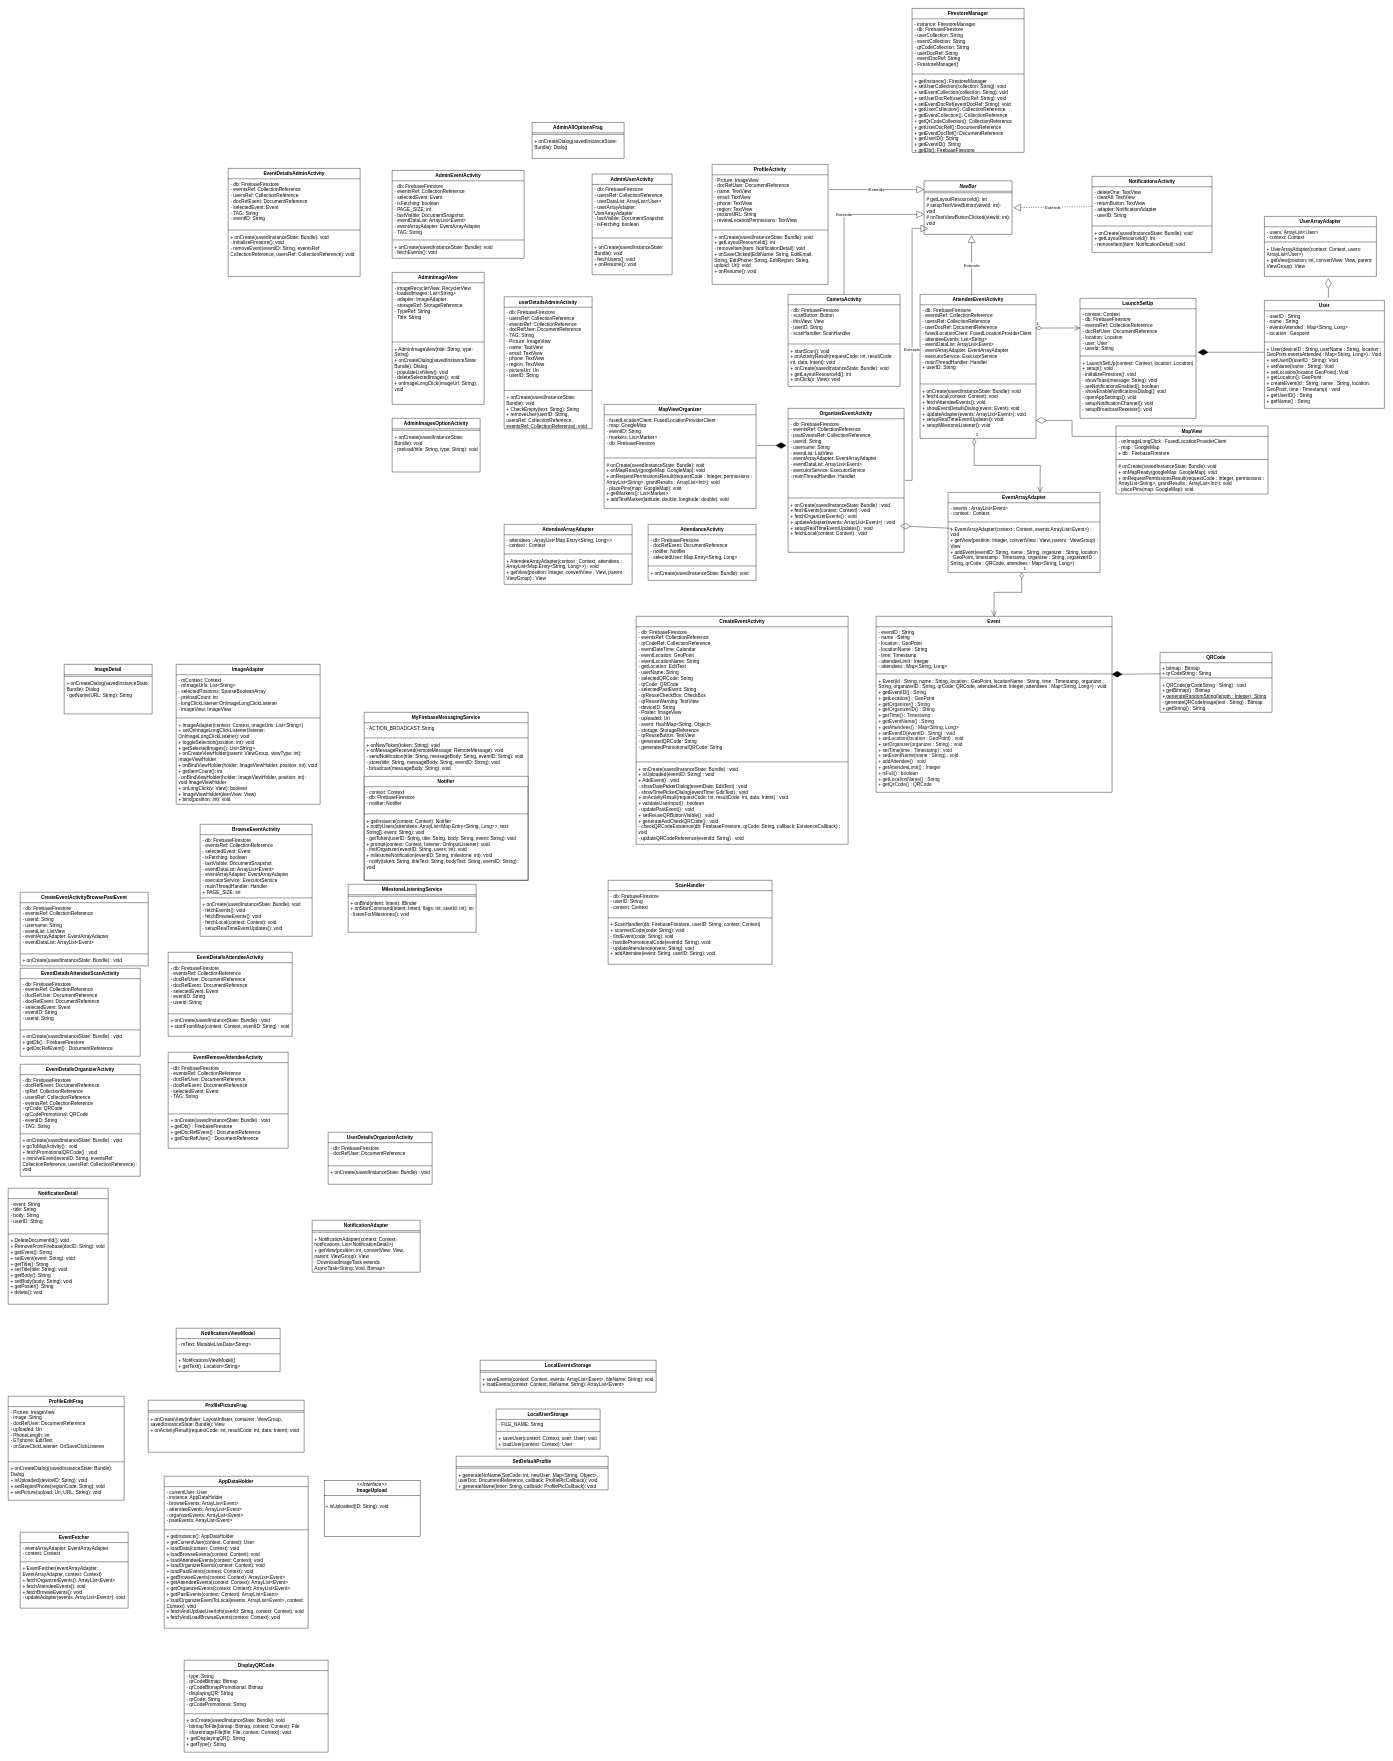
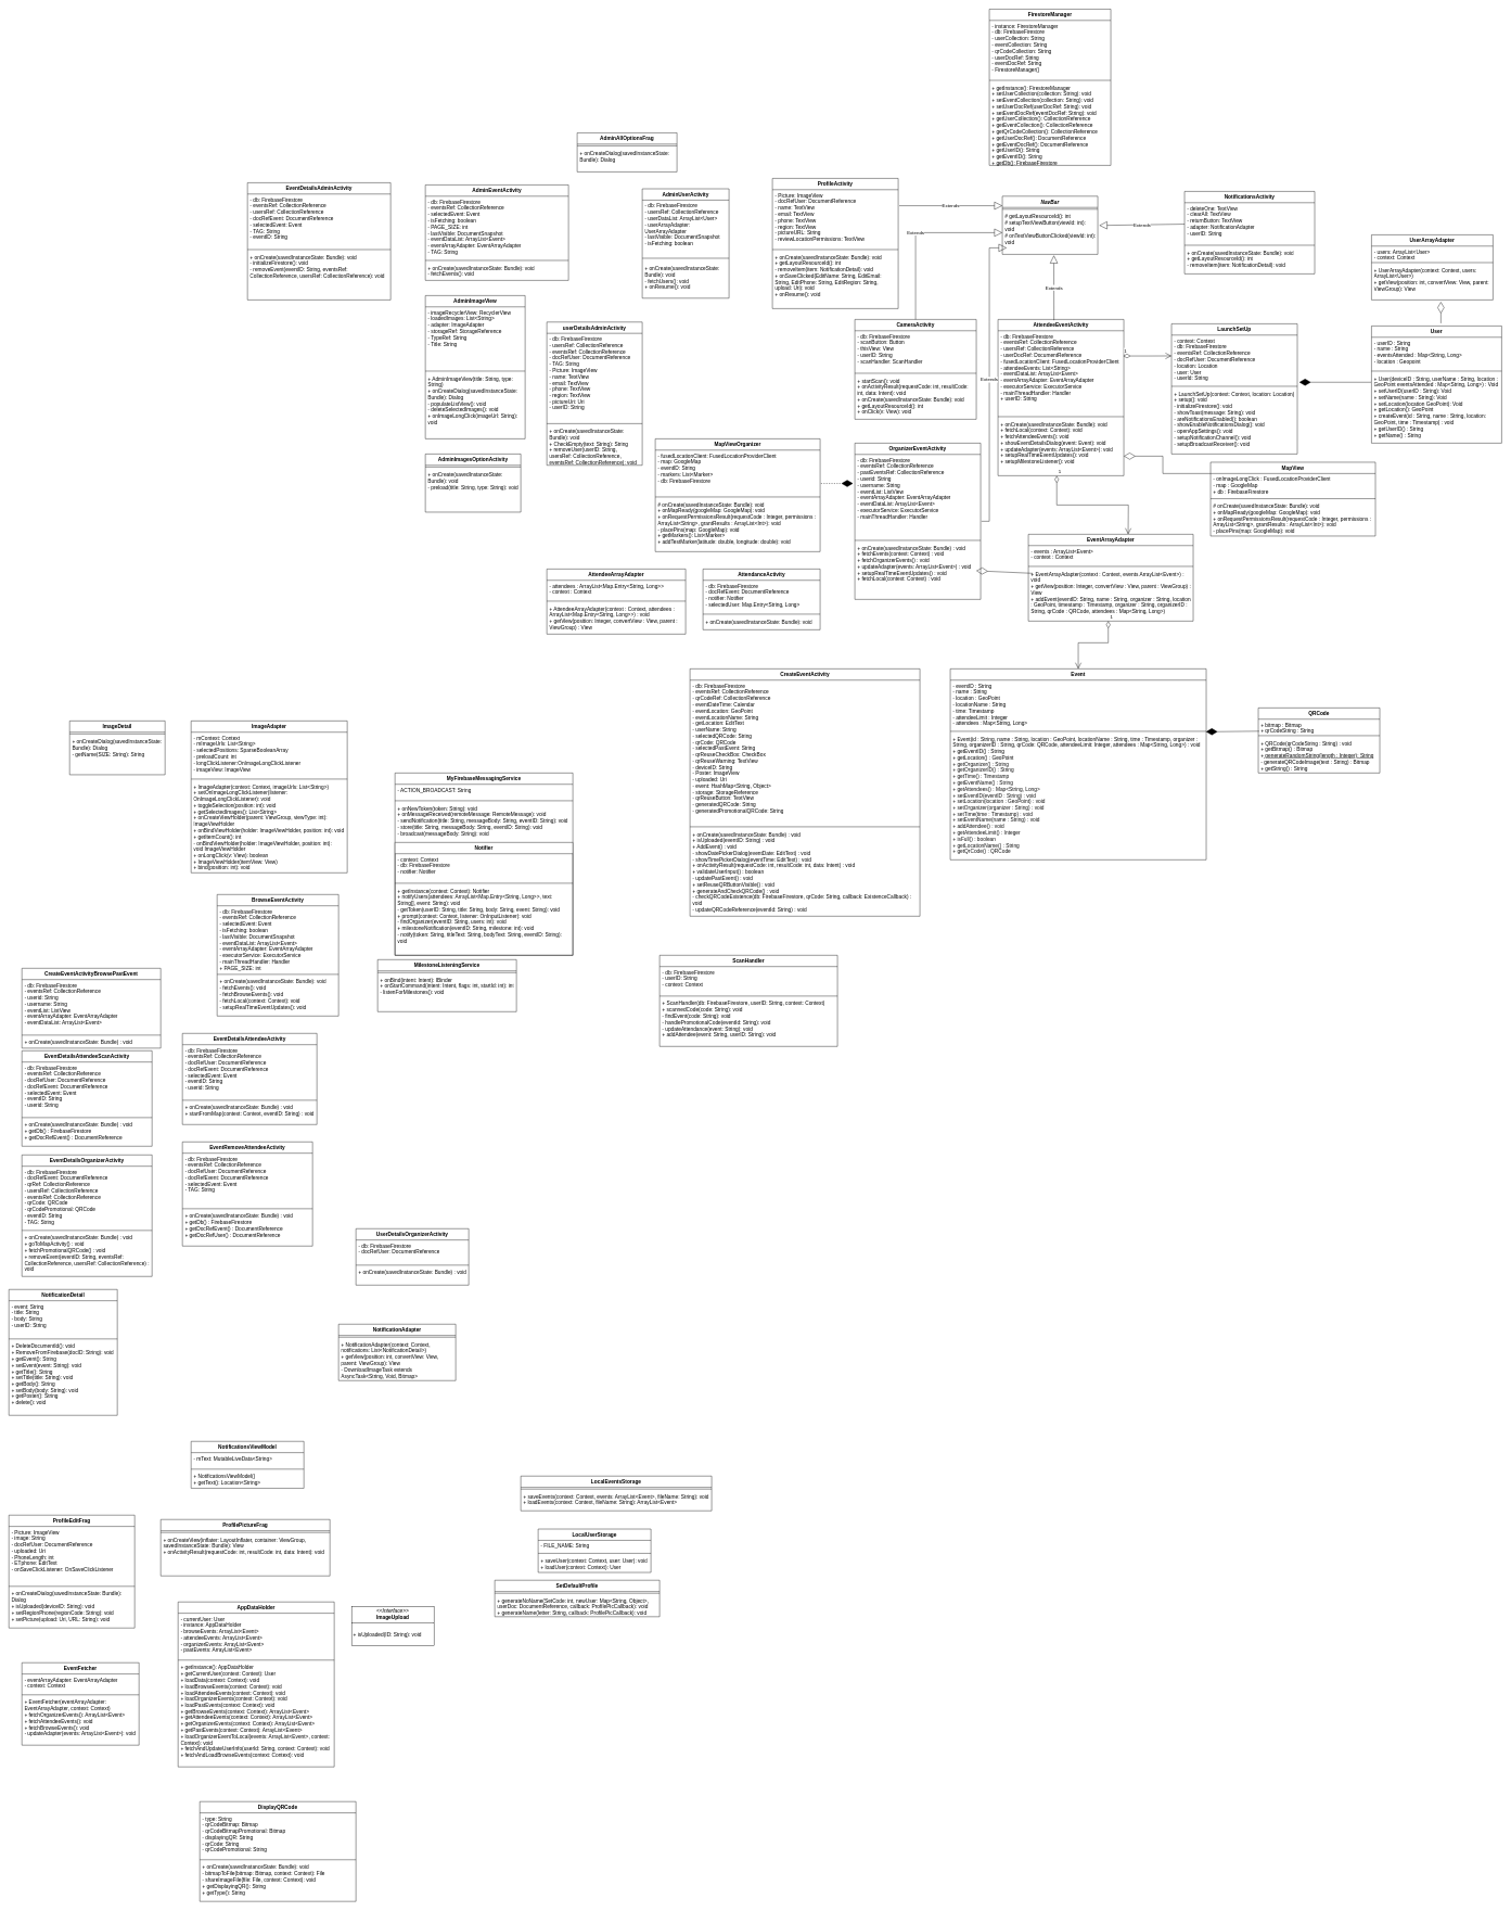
- <mxCell id="173" value="Extends" style="endArrow=block;endSize=16;endFill=0;html=1;rounded=0;entryX=1.015;entryY=0.334;entryDx=0;entryDy=0;entryPerimeter=0;dashed=1;" parent="1" source="170" target="166" edge="1"><mxGeometry width="160" relative="1" as="geometry"><mxPoint x="2460" y="761" as="sourcePoint" /><mxPoint x="2620" y="761" as="targetPoint" /></mxGeometry></mxCell>
+ <mxCell id="173" value="Extends" style="endArrow=block;endSize=16;endFill=0;html=1;rounded=0;entryX=1.015;entryY=0.334;entryDx=0;entryDy=0;entryPerimeter=0;" parent="1" source="170" target="166" edge="1"><mxGeometry width="160" relative="1" as="geometry"><mxPoint x="2460" y="761" as="sourcePoint" /><mxPoint x="2620" y="761" as="targetPoint" /></mxGeometry></mxCell>
- <mxCell id="192" value="" style="endArrow=diamondThin;endFill=1;endSize=24;html=1;rounded=0;entryX=-0.014;entryY=0.345;entryDx=0;entryDy=0;entryPerimeter=0;exitX=1.005;exitY=0.74;exitDx=0;exitDy=0;exitPerimeter=0;" edge="1" parent="1" source="145" target="175"><mxGeometry width="160" relative="1" as="geometry"><mxPoint x="2100" y="1050" as="sourcePoint" /><mxPoint x="2260" y="1050" as="targetPoint" /></mxGeometry></mxCell>
+ <mxCell id="192" value="" style="endArrow=diamondThin;endFill=1;endSize=24;html=1;rounded=0;entryX=-0.014;entryY=0.345;entryDx=0;entryDy=0;entryPerimeter=0;exitX=1.005;exitY=0.74;exitDx=0;exitDy=0;exitPerimeter=0;dashed=1;" edge="1" parent="1" source="145" target="175"><mxGeometry width="160" relative="1" as="geometry"><mxPoint x="2100" y="1050" as="sourcePoint" /><mxPoint x="2260" y="1050" as="targetPoint" /></mxGeometry></mxCell>
- <mxCell id="54" value="&lt;div&gt;+ onCreateDialog(savedInstanceState: Bundle): Dialog&lt;/div&gt;&lt;div&gt;- getName(URL: String): String&lt;/div&gt;" style="text;strokeColor=none;fillColor=none;align=left;verticalAlign=top;spacingLeft=4;spacingRight=4;overflow=hidden;rotatable=0;points=[[0,0.5],[1,0.5]];portConstraint=eastwest;whiteSpace=wrap;html=1;" parent="52" vertex="1"><mxGeometry y="34" width="220" height="90" as="geometry" /></mxCell>
+ <mxCell id="54" value="&lt;div&gt;+ onCreateDialog(savedInstanceState: Bundle): Dialog&lt;/div&gt;&lt;div&gt;- getName(SIZE: String): String&lt;/div&gt;" style="text;strokeColor=none;fillColor=none;align=left;verticalAlign=top;spacingLeft=4;spacingRight=4;overflow=hidden;rotatable=0;points=[[0,0.5],[1,0.5]];portConstraint=eastwest;whiteSpace=wrap;html=1;" parent="52" vertex="1"><mxGeometry y="34" width="220" height="90" as="geometry" /></mxCell>
- <mxCell id="121" value="&lt;p style=&quot;margin:0px;margin-top:4px;text-align:center;&quot;&gt;&lt;i&gt;&amp;lt;&amp;lt;Interface&amp;gt;&amp;gt;&lt;/i&gt;&lt;br&gt;&lt;b&gt;ImageUpload&lt;/b&gt;&lt;/p&gt;&lt;hr size=&quot;1&quot; style=&quot;border-style:solid;&quot;&gt;&lt;p style=&quot;margin:0px;margin-left:4px;&quot;&gt;&lt;br&gt;&lt;/p&gt;&lt;p style=&quot;margin:0px;margin-left:4px;&quot;&gt;+ isUploaded(ID: String): void&lt;/p&gt;" style="verticalAlign=top;align=left;overflow=fill;html=1;whiteSpace=wrap;" parent="1" vertex="1"><mxGeometry x="810" y="3700" width="240" height="140" as="geometry" /></mxCell>
+ <mxCell id="121" value="&lt;p style=&quot;margin:0px;margin-top:4px;text-align:center;&quot;&gt;&lt;i&gt;&amp;lt;&amp;lt;Interface&amp;gt;&amp;gt;&lt;/i&gt;&lt;br&gt;&lt;b&gt;ImageUpload&lt;/b&gt;&lt;/p&gt;&lt;hr size=&quot;1&quot; style=&quot;border-style:solid;&quot;&gt;&lt;p style=&quot;margin:0px;margin-left:4px;&quot;&gt;&lt;br&gt;&lt;/p&gt;&lt;p style=&quot;margin:0px;margin-left:4px;&quot;&gt;+ isUploaded(ID: String): void&lt;/p&gt;" style="verticalAlign=top;align=left;overflow=fill;html=1;whiteSpace=wrap;" parent="1" vertex="1"><mxGeometry x="810" y="3700" width="190" height="90" as="geometry" /></mxCell>
